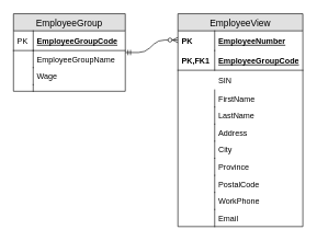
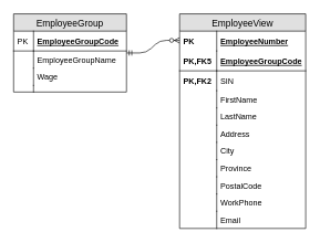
- <mxCell id="6" value="PK,FK1" style="shape=partialRectangle;fontStyle=1;top=0;left=0;bottom=0;fillColor=none;align=left;verticalAlign=middle;spacingLeft=4;spacingRight=4;overflow=hidden;rotatable=0;points=[];portConstraint=eastwest;part=1;fontSize=12;" vertex="1" connectable="0" parent="5"><mxGeometry width="56" height="30" as="geometry" /></mxCell>
+ <mxCell id="6" value="PK,FK5" style="shape=partialRectangle;fontStyle=1;top=0;left=0;bottom=0;fillColor=none;align=left;verticalAlign=middle;spacingLeft=4;spacingRight=4;overflow=hidden;rotatable=0;points=[];portConstraint=eastwest;part=1;fontSize=12;" vertex="1" connectable="0" parent="5"><mxGeometry width="56" height="30" as="geometry" /></mxCell>
+ <mxCell id="8" value="PK,FK2" style="shape=partialRectangle;fontStyle=1;top=0;left=0;bottom=0;fillColor=none;align=left;verticalAlign=middle;spacingLeft=4;spacingRight=4;overflow=hidden;rotatable=0;points=[];portConstraint=eastwest;part=1;fontSize=12;" vertex="1" connectable="0" parent="7"><mxGeometry width="56" height="30" as="geometry" /></mxCell>
